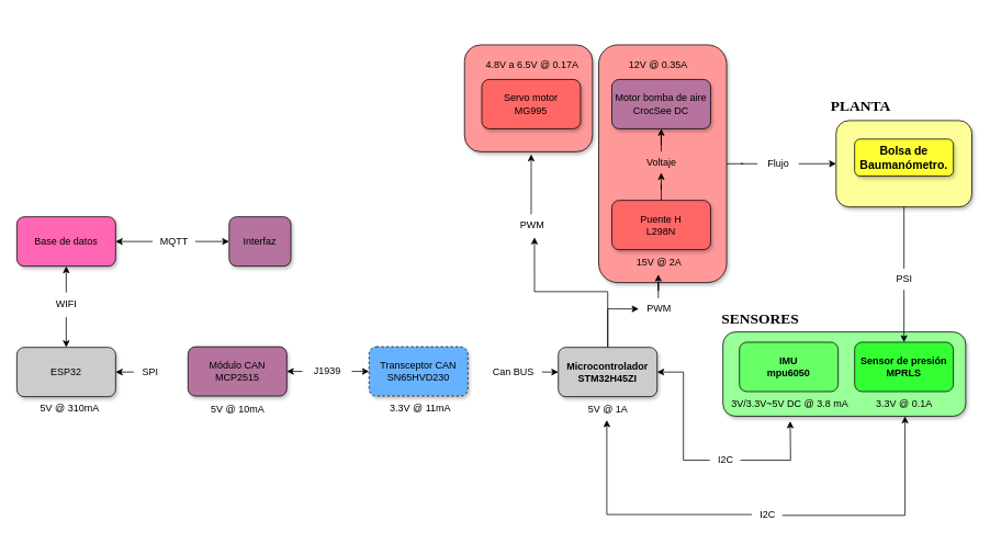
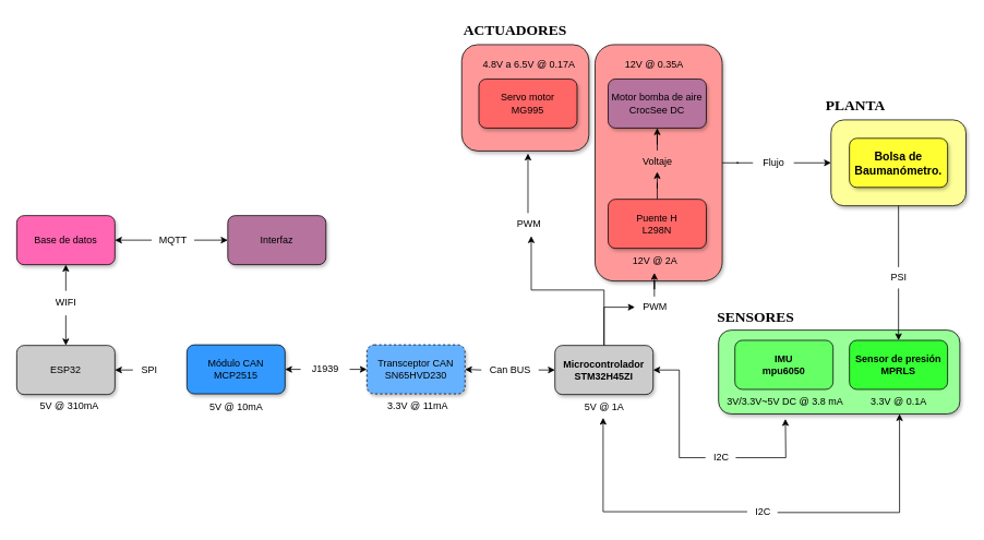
+ <mxCell id="20" value="&lt;font style=&quot;font-size: 18px;&quot; face=&quot;Lucida Console&quot;&gt;&lt;b&gt;ACTUADORES&lt;/b&gt;&lt;/font&gt;" style="text;html=1;align=center;verticalAlign=middle;resizable=0;points=[];autosize=1;strokeColor=none;fillColor=none;shadow=0;" parent="1" vertex="1"><mxGeometry x="564" y="20" width="130" height="34" as="geometry" /></mxCell>
- <mxCell id="19" value="&lt;span id=&quot;docs-internal-guid-3bb8aa07-7fff-647e-bfa1-2982f5941562&quot;&gt;&lt;span style=&quot;background-color: transparent; font-variant-numeric: normal; font-variant-east-asian: normal; vertical-align: baseline;&quot;&gt;&lt;font style=&quot;font-size: 14px;&quot;&gt;&lt;b&gt;Bolsa de Baumanómetro. &lt;/b&gt;&lt;/font&gt;&lt;/span&gt;&lt;/span&gt;" style="rounded=1;whiteSpace=wrap;html=1;shadow=1;fillColor=#FFFF33;" parent="1" vertex="1"><mxGeometry x="1038" y="168.5" width="120" height="45" as="geometry" /></mxCell>
+ <mxCell id="19" value="&lt;span id=&quot;docs-internal-guid-3bb8aa07-7fff-647e-bfa1-2982f5941562&quot;&gt;&lt;span style=&quot;background-color: transparent; font-variant-numeric: normal; font-variant-east-asian: normal; vertical-align: baseline;&quot;&gt;&lt;font style=&quot;font-size: 14px;&quot;&gt;&lt;b&gt;Bolsa de Baumanómetro. &lt;/b&gt;&lt;/font&gt;&lt;/span&gt;&lt;/span&gt;" style="rounded=1;whiteSpace=wrap;html=1;shadow=1;fillColor=#FFFF33;" parent="1" vertex="1"><mxGeometry x="1038" y="168.5" width="120" height="60" as="geometry" /></mxCell>
- <mxCell id="33" value="Interfaz" style="rounded=1;whiteSpace=wrap;html=1;shadow=1;fillColor=#B5739D;" parent="1" vertex="1"><mxGeometry x="278" y="263" width="75" height="60" as="geometry" /></mxCell>
+ <mxCell id="33" value="Interfaz" style="rounded=1;whiteSpace=wrap;html=1;shadow=1;fillColor=#B5739D;" parent="1" vertex="1"><mxGeometry x="278" y="263" width="120" height="60" as="geometry" /></mxCell>
- <mxCell id="27" value="15V @ 2A" style="text;html=1;align=center;verticalAlign=middle;resizable=0;points=[];autosize=1;strokeColor=none;fillColor=none;" parent="1" vertex="1"><mxGeometry x="759.5" y="303" width="80" height="30" as="geometry" /></mxCell>
+ <mxCell id="27" value="12V @ 2A" style="text;html=1;align=center;verticalAlign=middle;resizable=0;points=[];autosize=1;strokeColor=none;fillColor=none;" parent="1" vertex="1"><mxGeometry x="759.5" y="303" width="80" height="30" as="geometry" /></mxCell>
- <mxCell id="29" value="&lt;span id=&quot;docs-internal-guid-0867d024-7fff-32c4-c3e8-300c46f66f62&quot;&gt;&lt;span style=&quot;font-size: 9pt; font-family: Arial; font-variant-numeric: normal; font-variant-east-asian: normal; vertical-align: baseline;&quot;&gt;Módulo CAN&lt;/span&gt;&lt;/span&gt;&lt;br&gt;MCP2515" style="rounded=1;whiteSpace=wrap;html=1;fillColor=#b5739d;shadow=1;" parent="1" vertex="1"><mxGeometry x="228" y="421" width="120" height="60" as="geometry" /></mxCell>
+ <mxCell id="29" value="&lt;span id=&quot;docs-internal-guid-0867d024-7fff-32c4-c3e8-300c46f66f62&quot;&gt;&lt;span style=&quot;font-size: 9pt; font-family: Arial; font-variant-numeric: normal; font-variant-east-asian: normal; vertical-align: baseline;&quot;&gt;Módulo CAN&lt;/span&gt;&lt;/span&gt;&lt;br&gt;MCP2515" style="rounded=1;whiteSpace=wrap;html=1;fillColor=#3399FF;shadow=1;" parent="1" vertex="1"><mxGeometry x="228" y="421" width="120" height="60" as="geometry" /></mxCell>
+ <mxCell id="44" value="" style="endArrow=none;startArrow=classic;html=1;rounded=0;exitX=1;exitY=0.5;exitDx=0;exitDy=0;entryX=0;entryY=0.5;entryDx=0;entryDy=0;" parent="1" source="15" target="43" edge="1"><mxGeometry width="50" height="50" relative="1" as="geometry"><mxPoint x="588" y="451.75" as="sourcePoint" /><mxPoint x="678" y="451.75" as="targetPoint" /></mxGeometry></mxCell>
